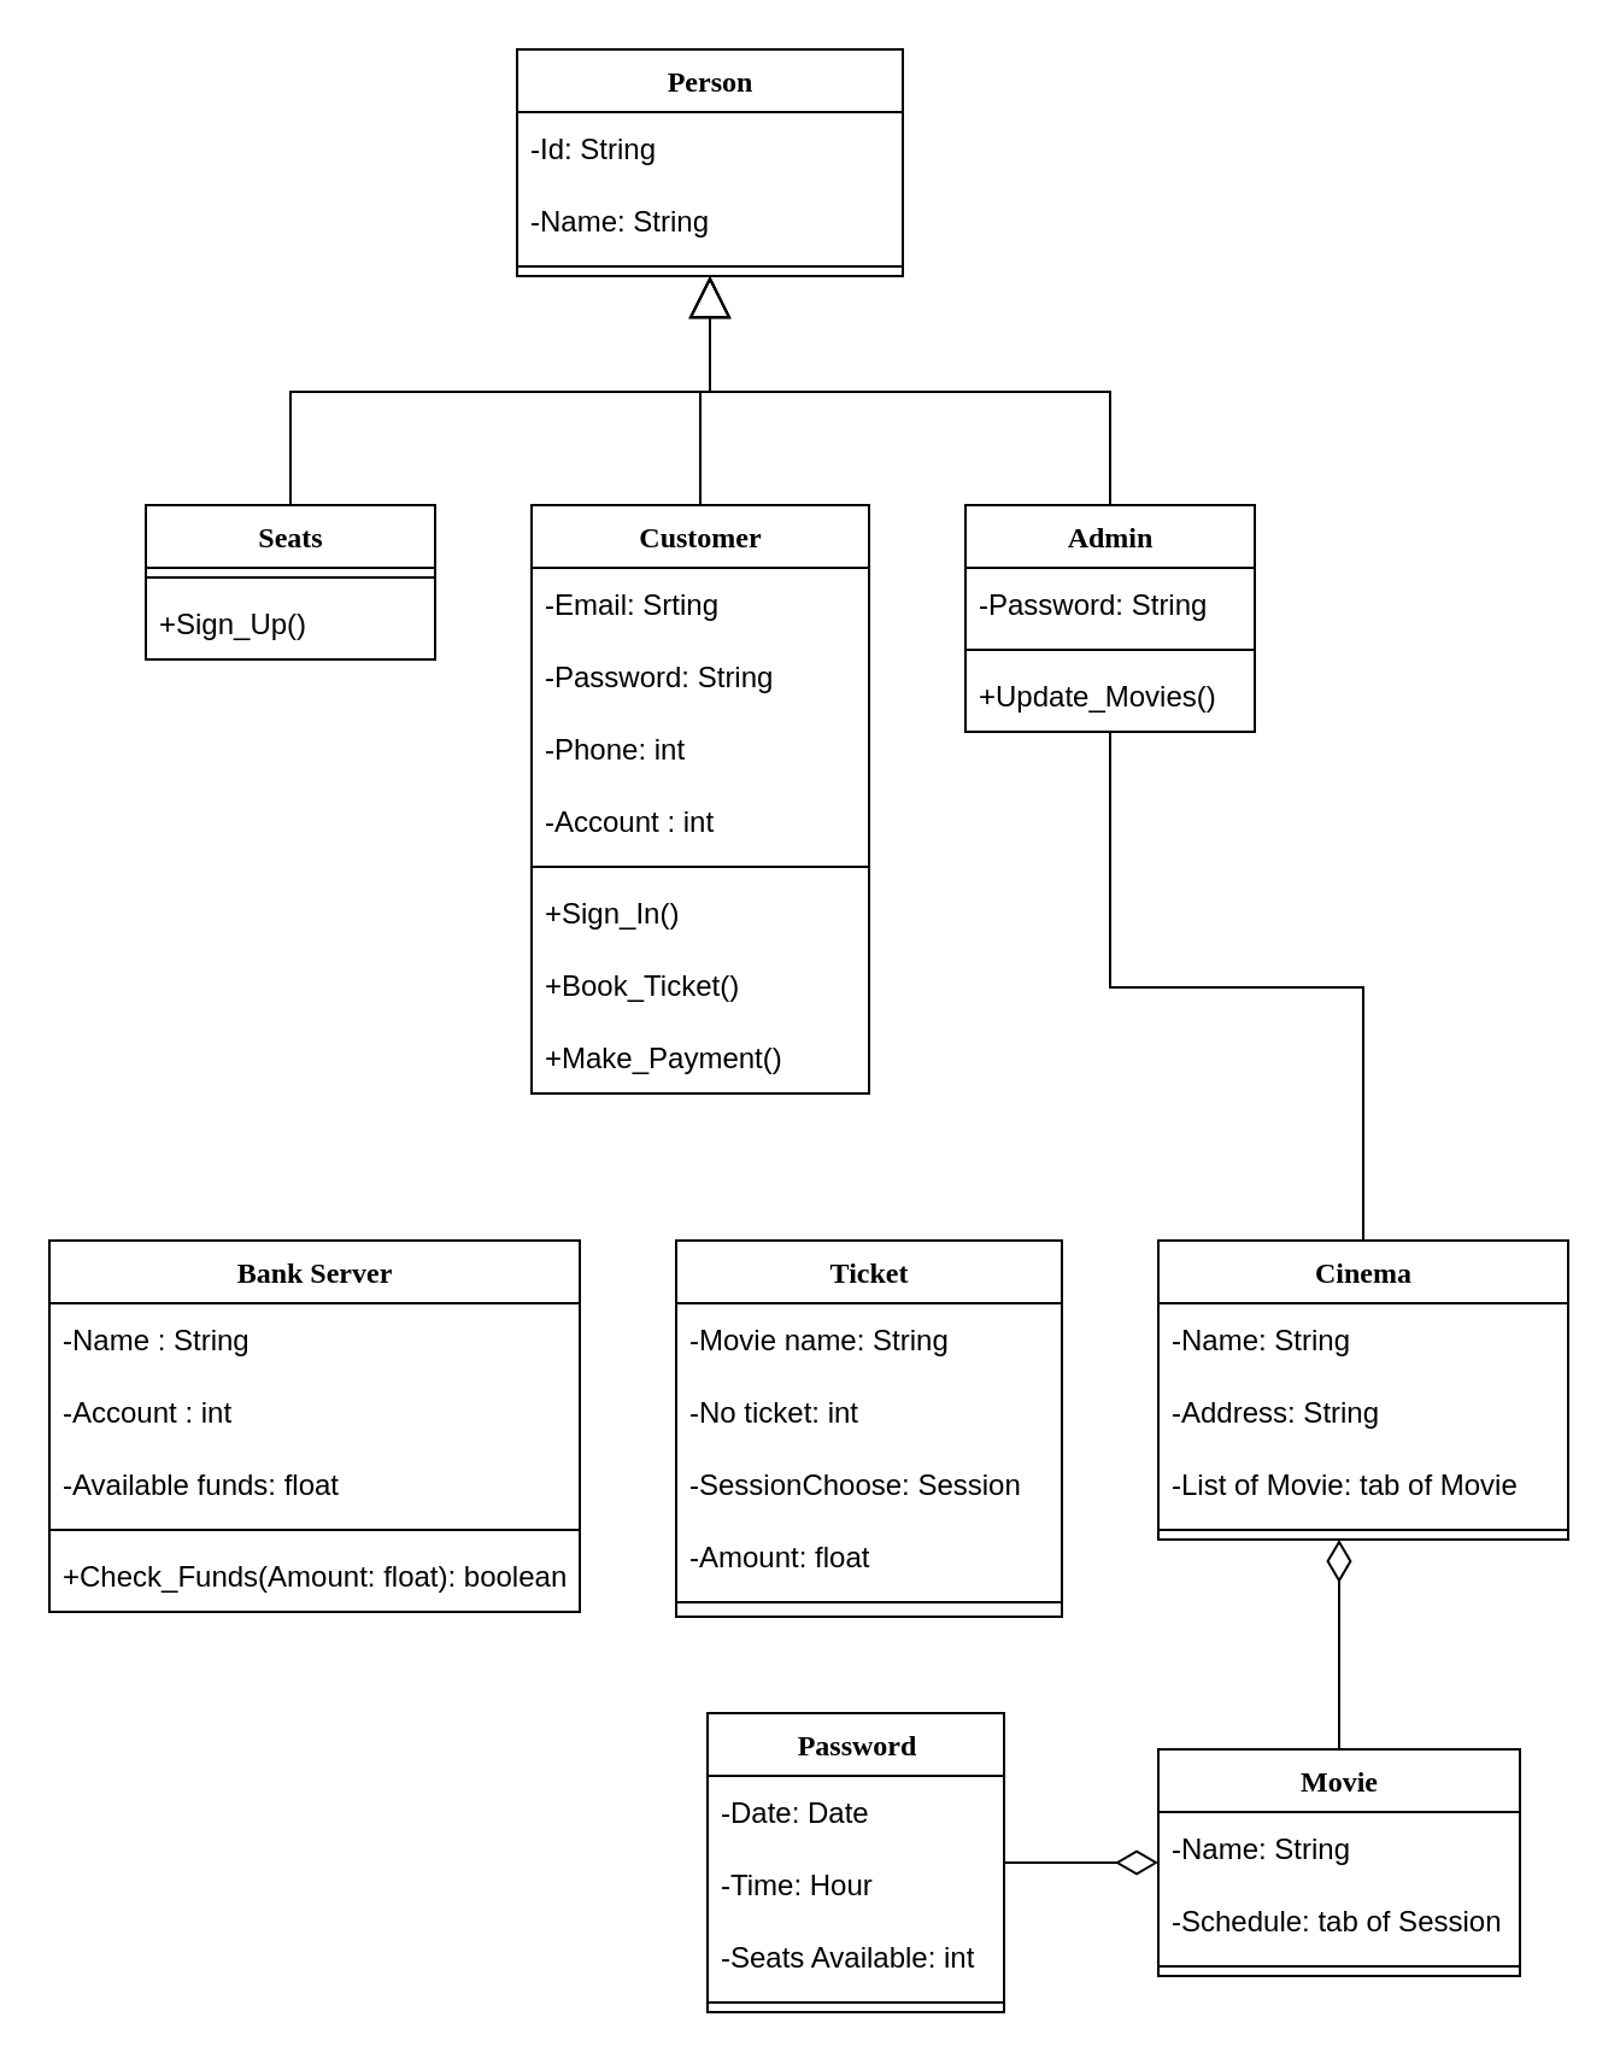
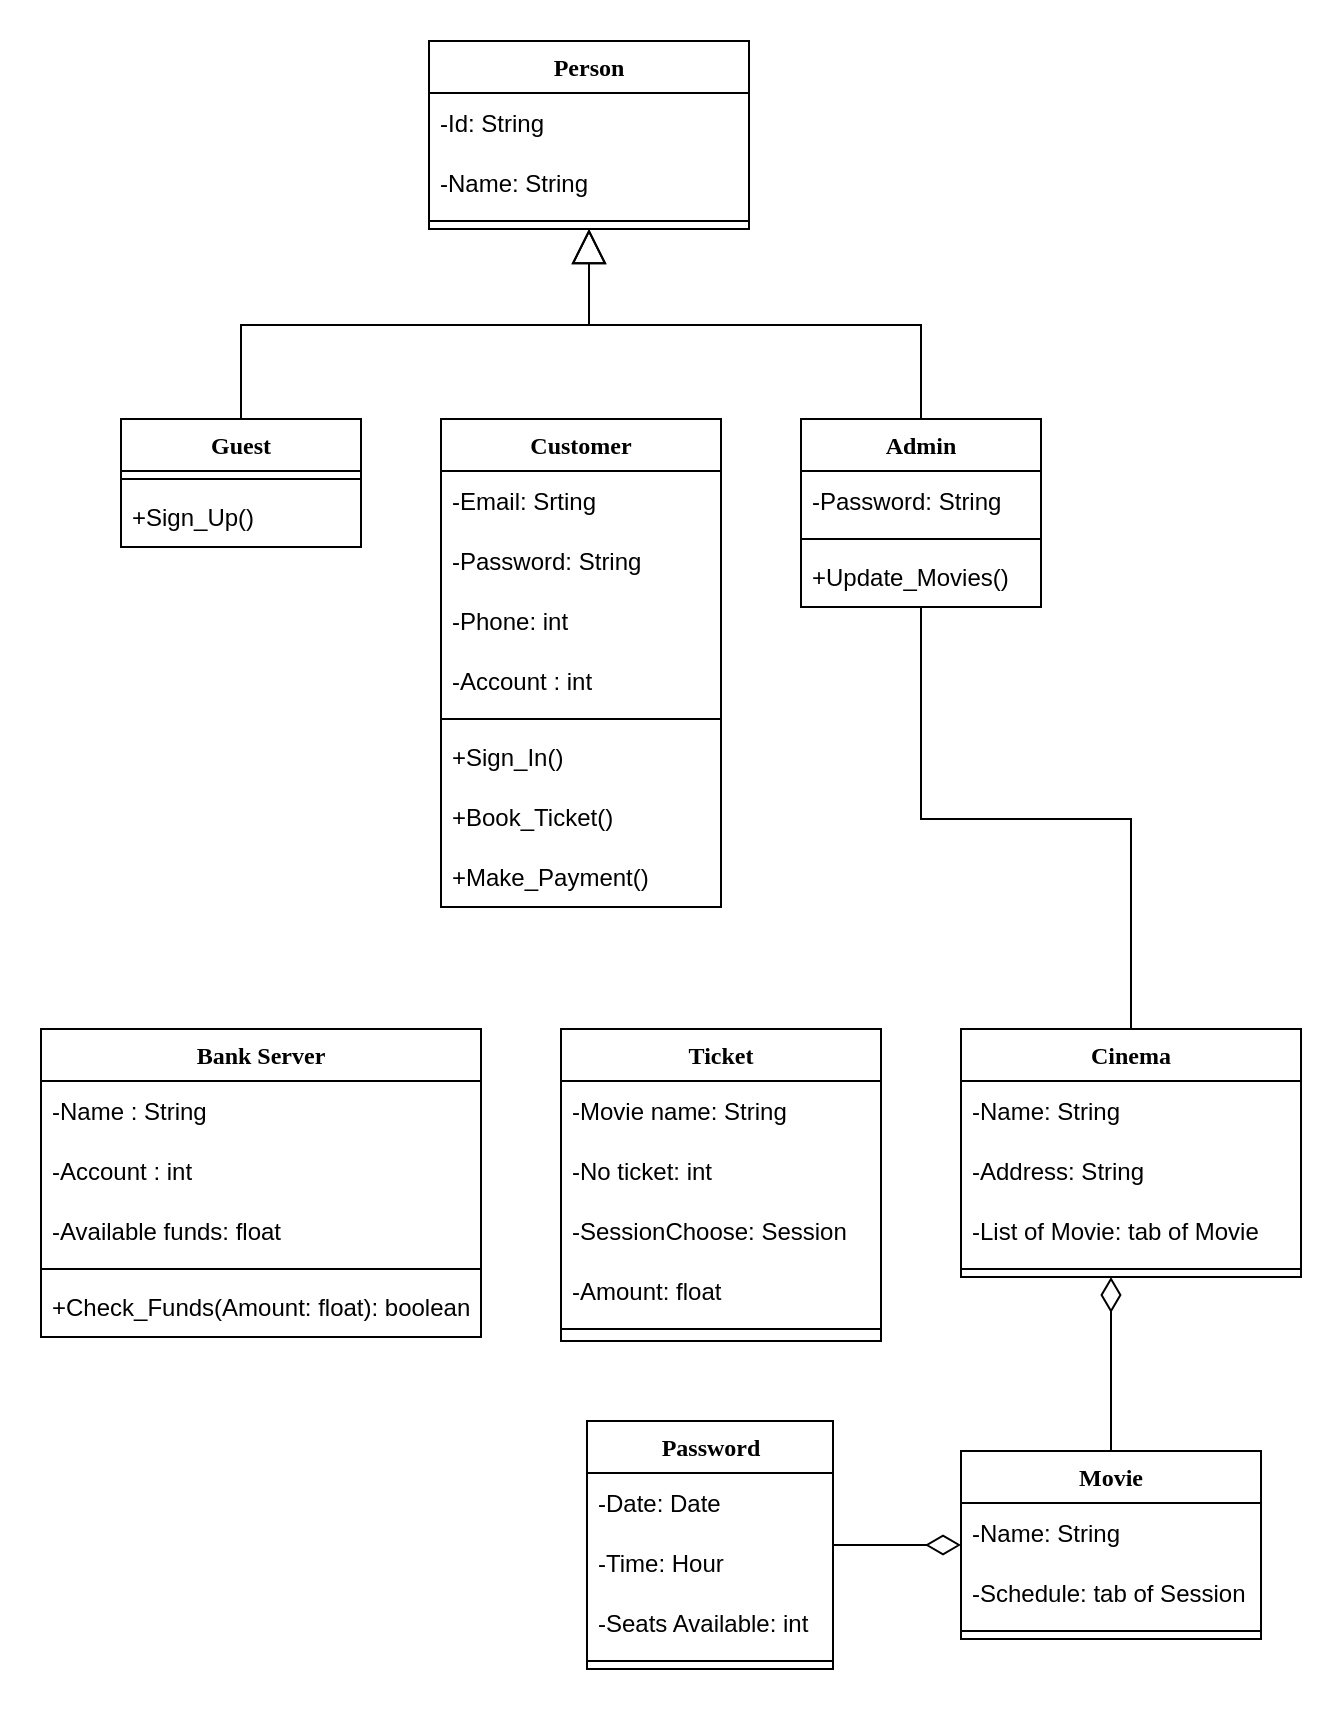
- <mxCell id="2" style="edgeStyle=elbowEdgeStyle;rounded=0;orthogonalLoop=1;jettySize=auto;html=1;endArrow=block;endFill=0;elbow=vertical;endSize=15;startSize=15;" edge="1" parent="1" source="3" target="50"><mxGeometry relative="1" as="geometry" /></mxCell>
- <mxCell id="30" value="Seats" style="swimlane;html=1;fontStyle=1;align=center;verticalAlign=top;childLayout=stackLayout;horizontal=1;startSize=26;horizontalStack=0;resizeParent=1;resizeLast=0;collapsible=1;marginBottom=0;swimlaneFillColor=#ffffff;rounded=0;shadow=0;comic=0;labelBackgroundColor=none;strokeWidth=1;fillColor=none;fontFamily=Verdana;fontSize=12" vertex="1" parent="1"><mxGeometry x="60" y="209" width="120" height="64" as="geometry" /></mxCell>
+ <mxCell id="30" value="Guest" style="swimlane;html=1;fontStyle=1;align=center;verticalAlign=top;childLayout=stackLayout;horizontal=1;startSize=26;horizontalStack=0;resizeParent=1;resizeLast=0;collapsible=1;marginBottom=0;swimlaneFillColor=#ffffff;rounded=0;shadow=0;comic=0;labelBackgroundColor=none;strokeWidth=1;fillColor=none;fontFamily=Verdana;fontSize=12" vertex="1" parent="1"><mxGeometry x="60" y="209" width="120" height="64" as="geometry" /></mxCell>
